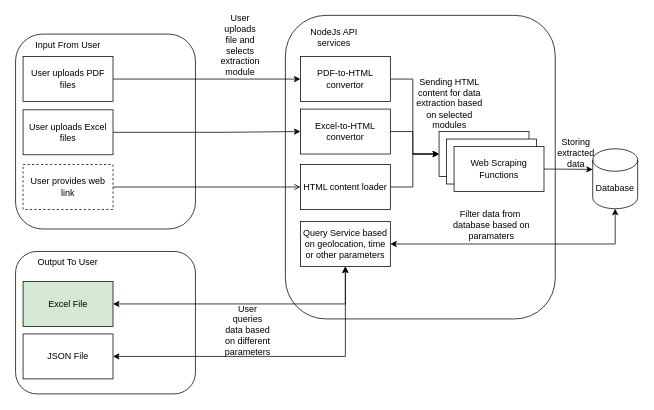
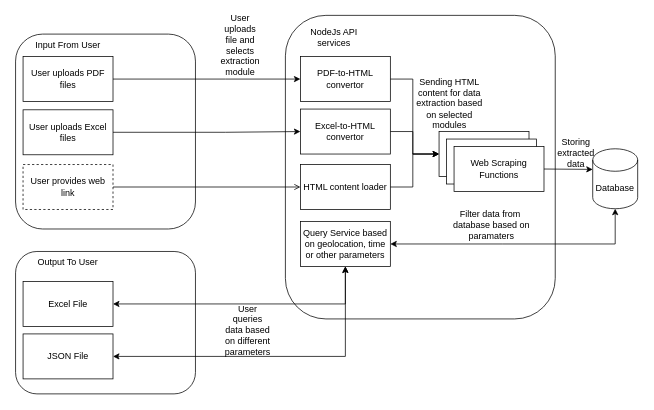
- <mxCell id="29" value="Excel File" style="rounded=0;whiteSpace=wrap;html=1;fillColor=#d5e8d4;" vertex="1" parent="1"><mxGeometry x="30" y="375" width="120" height="60" as="geometry" /></mxCell>
+ <mxCell id="29" value="Excel File" style="rounded=0;whiteSpace=wrap;html=1;" vertex="1" parent="1"><mxGeometry x="30" y="375" width="120" height="60" as="geometry" /></mxCell>
